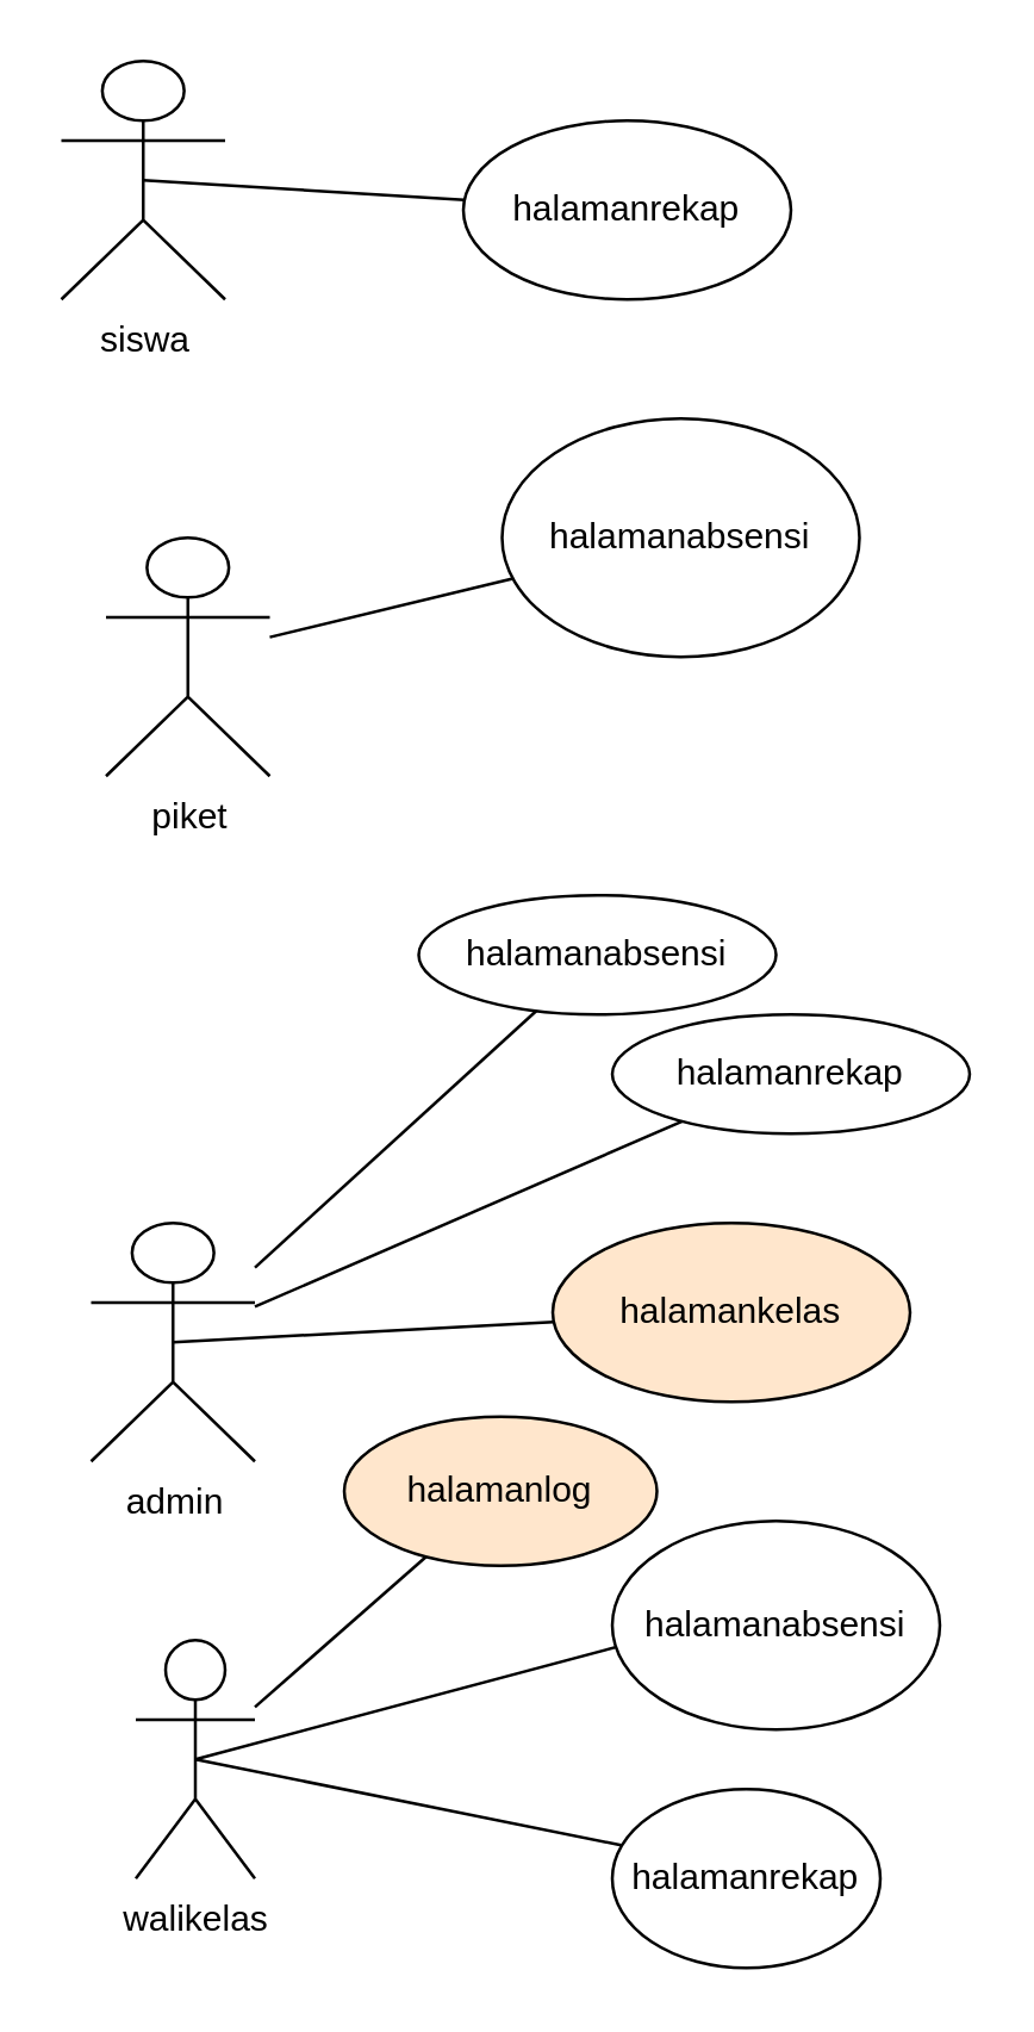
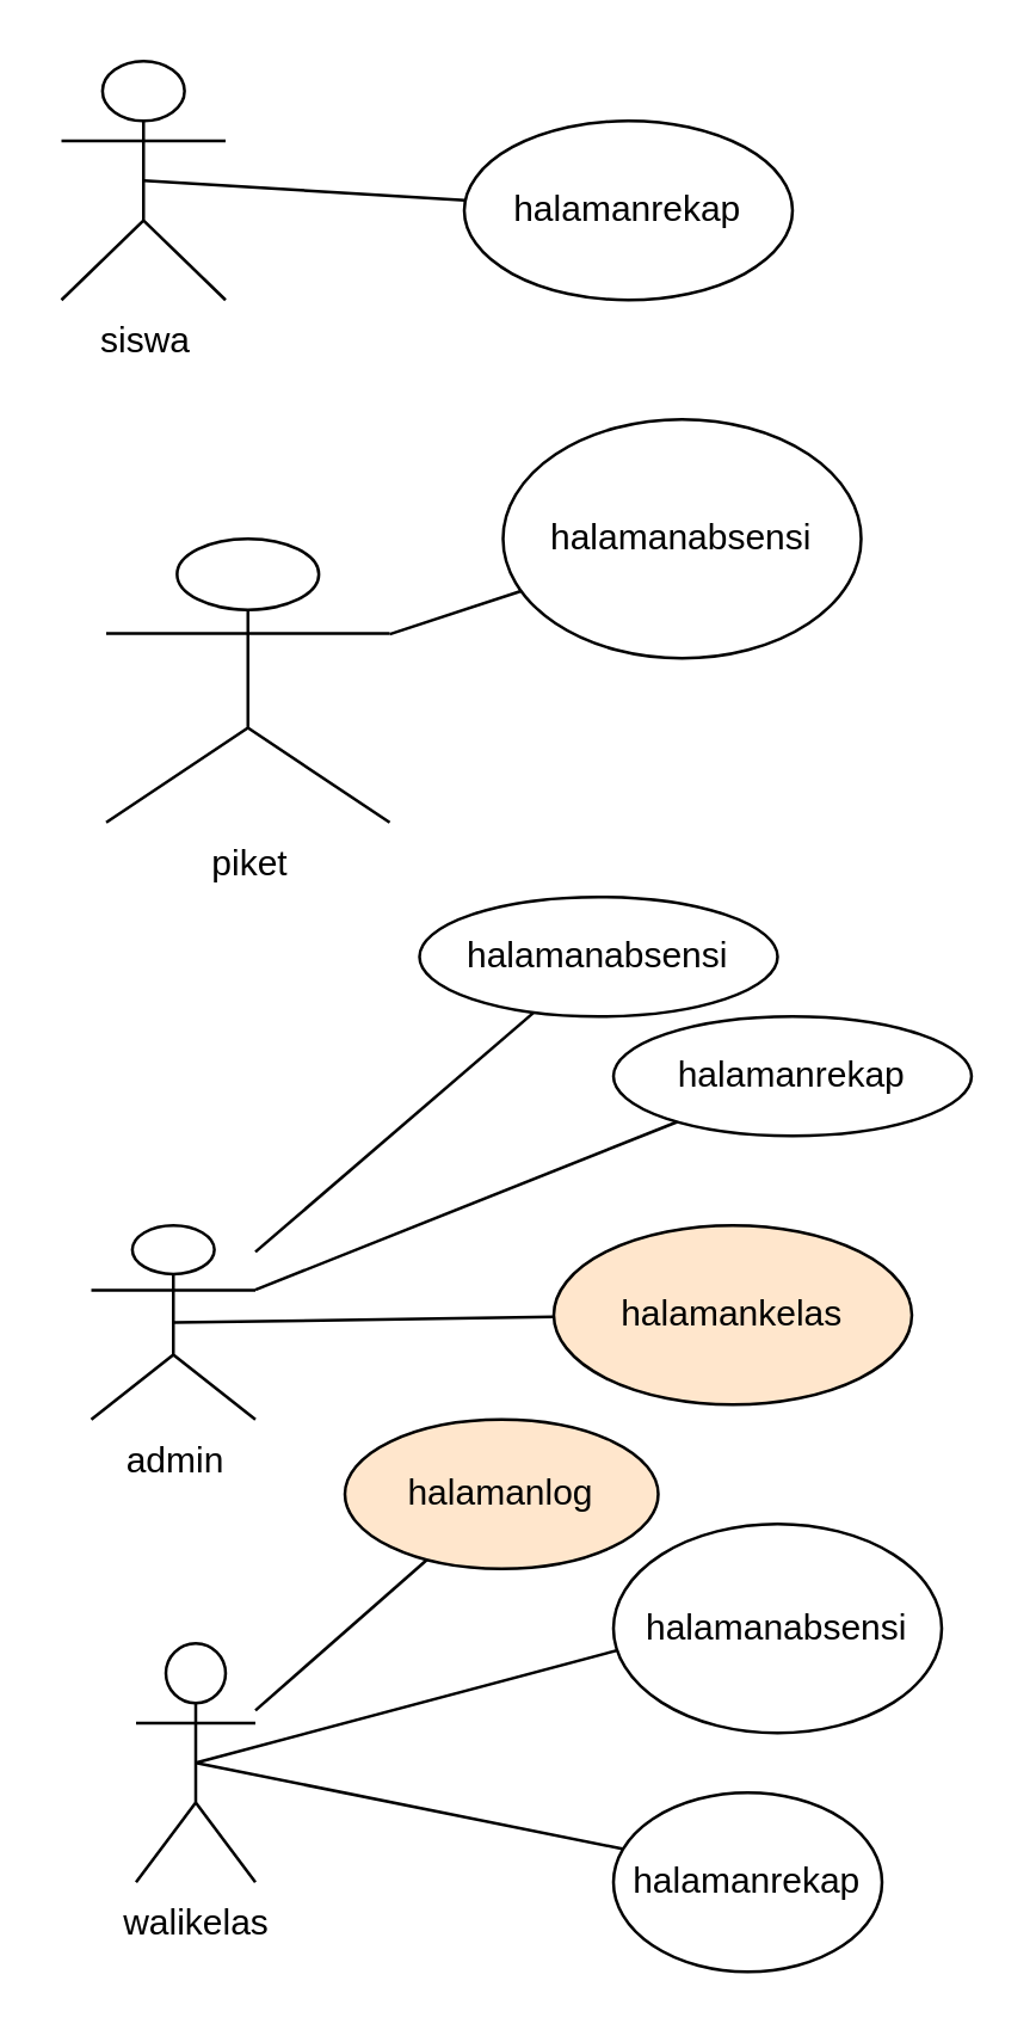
- <mxCell id="3" value="piket" style="shape=umlActor;verticalLabelPosition=bottom;labelBackgroundColor=#ffffff;verticalAlign=top;html=1;outlineConnect=0;" vertex="1" parent="1"><mxGeometry x="35" y="180" width="55" height="80" as="geometry" /></mxCell>
+ <mxCell id="3" value="piket" style="shape=umlActor;verticalLabelPosition=bottom;labelBackgroundColor=#ffffff;verticalAlign=top;html=1;outlineConnect=0;" vertex="1" parent="1"><mxGeometry x="35" y="180" width="95" height="95" as="geometry" /></mxCell>
- <mxCell id="4" value="admin" style="shape=umlActor;verticalLabelPosition=bottom;labelBackgroundColor=#ffffff;verticalAlign=top;html=1;outlineConnect=0;" vertex="1" parent="1"><mxGeometry x="30" y="410" width="55" height="80" as="geometry" /></mxCell>
+ <mxCell id="4" value="admin" style="shape=umlActor;verticalLabelPosition=bottom;labelBackgroundColor=#ffffff;verticalAlign=top;html=1;outlineConnect=0;" vertex="1" parent="1"><mxGeometry x="30" y="410" width="55" height="65" as="geometry" /></mxCell>
